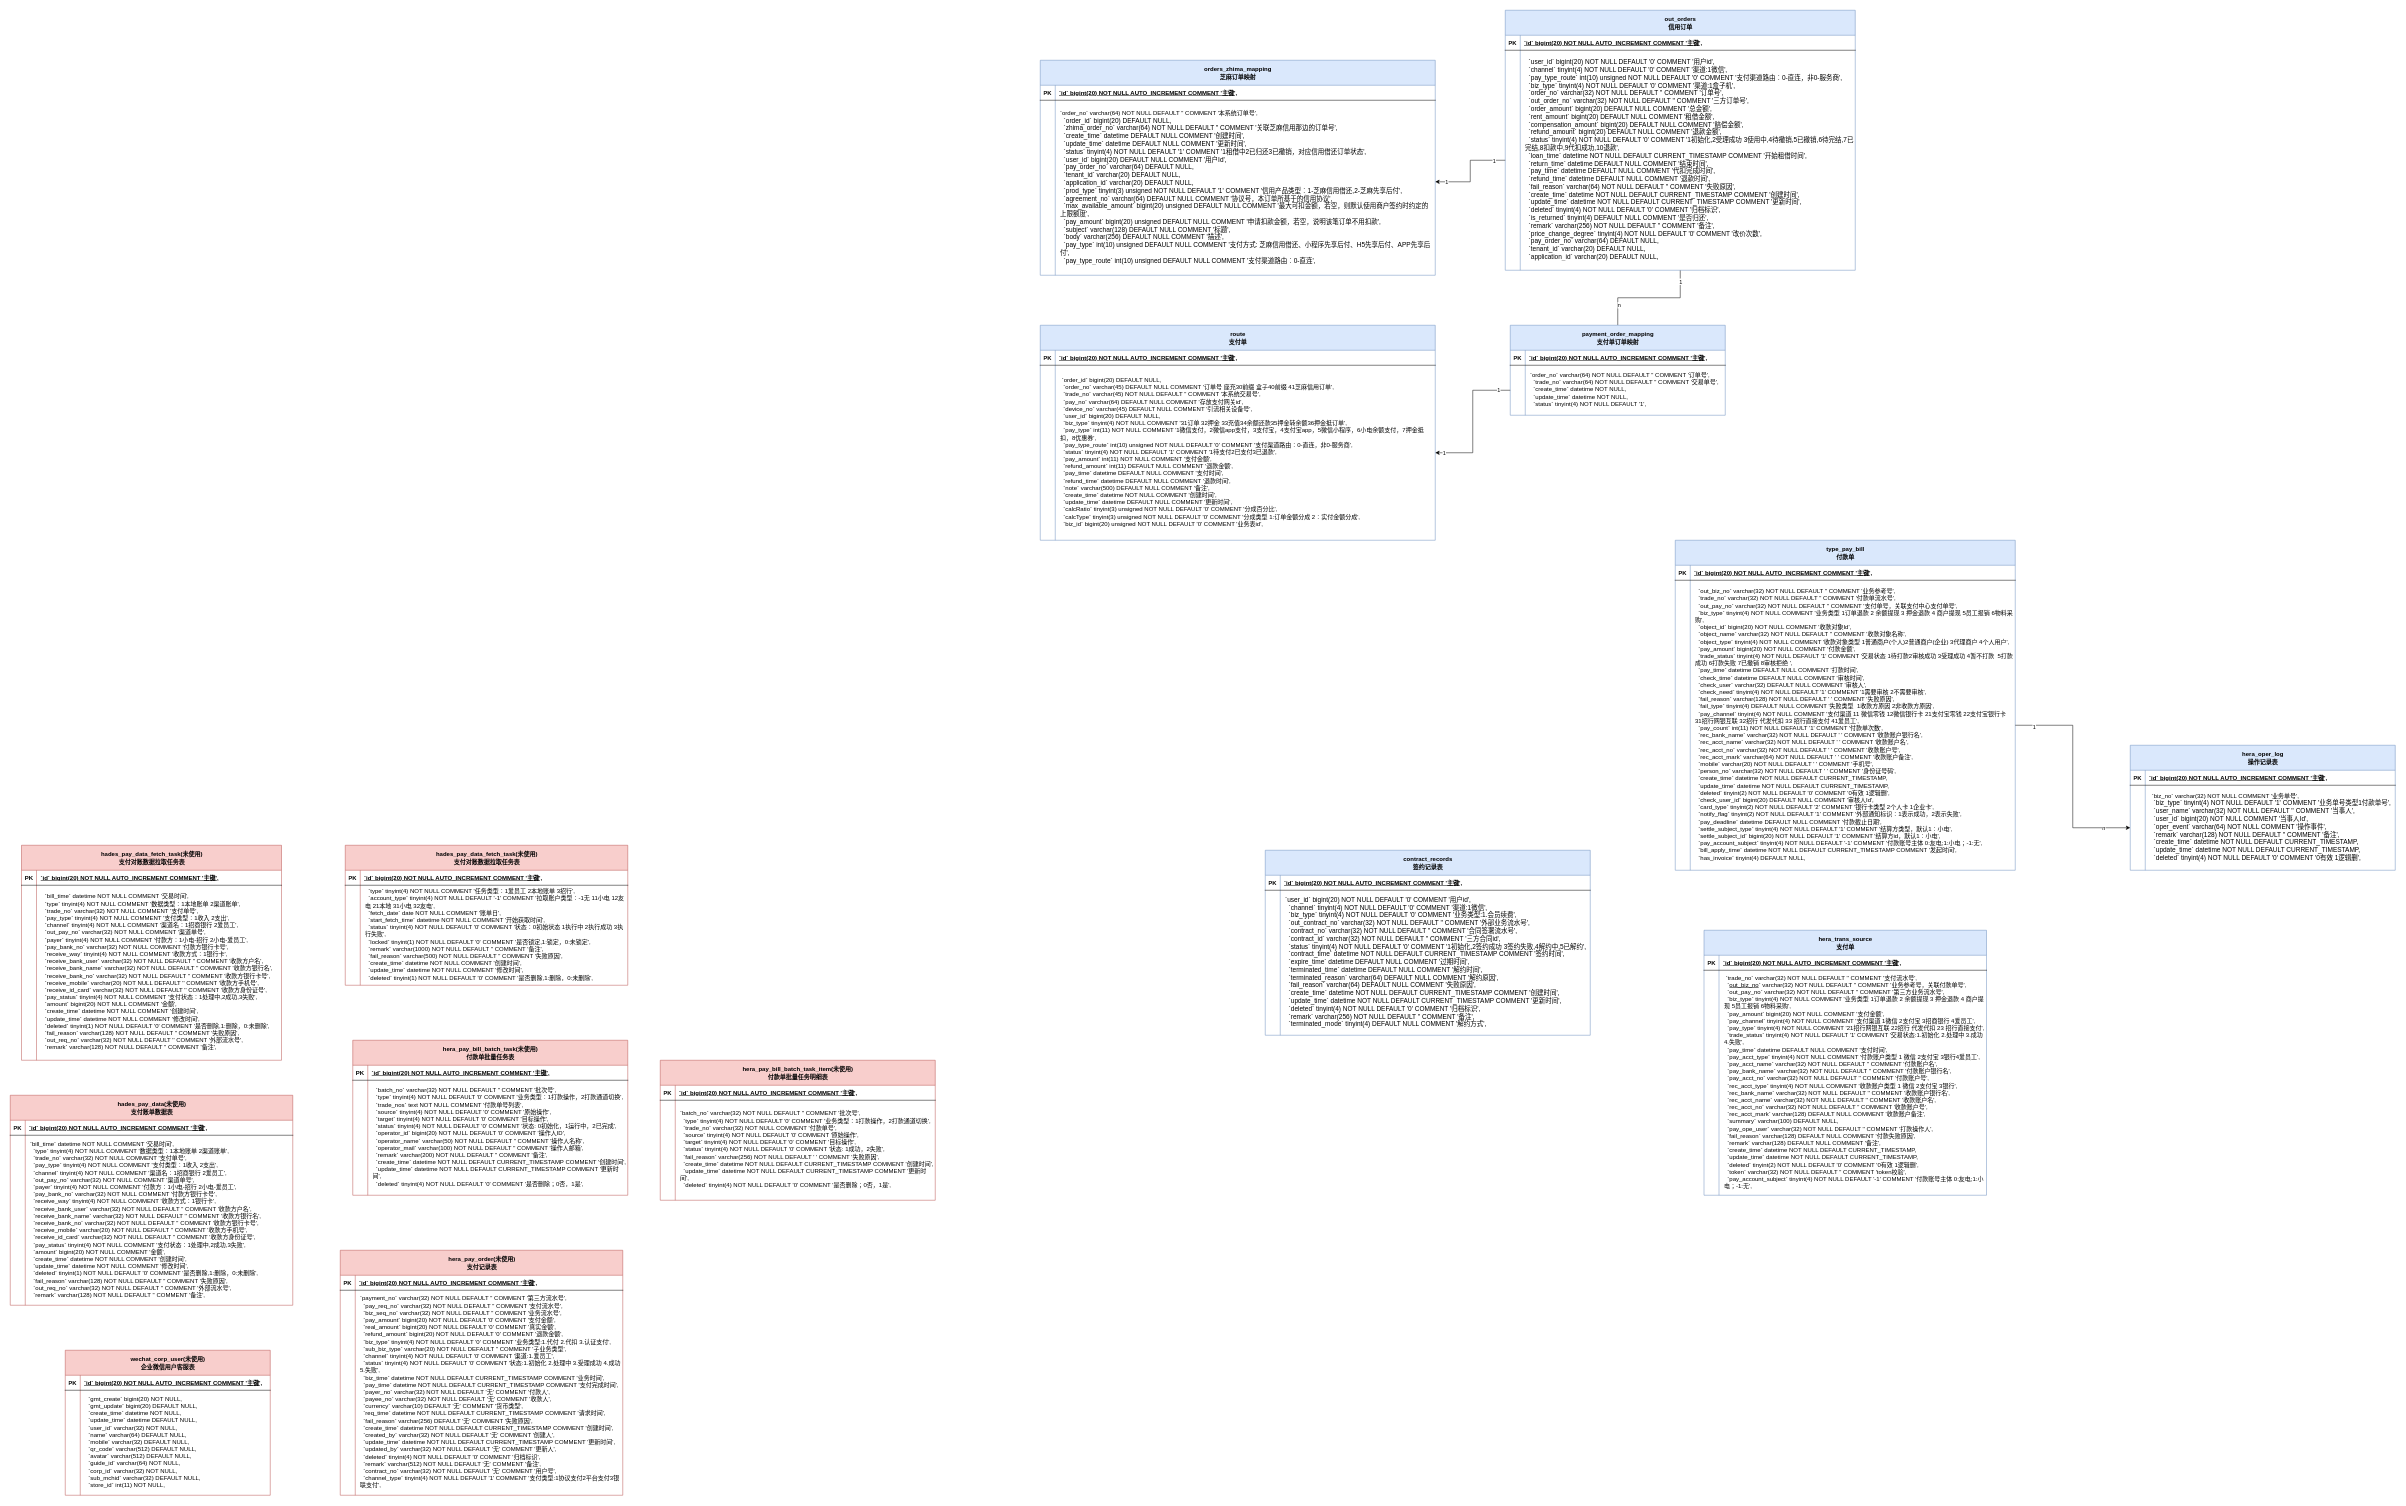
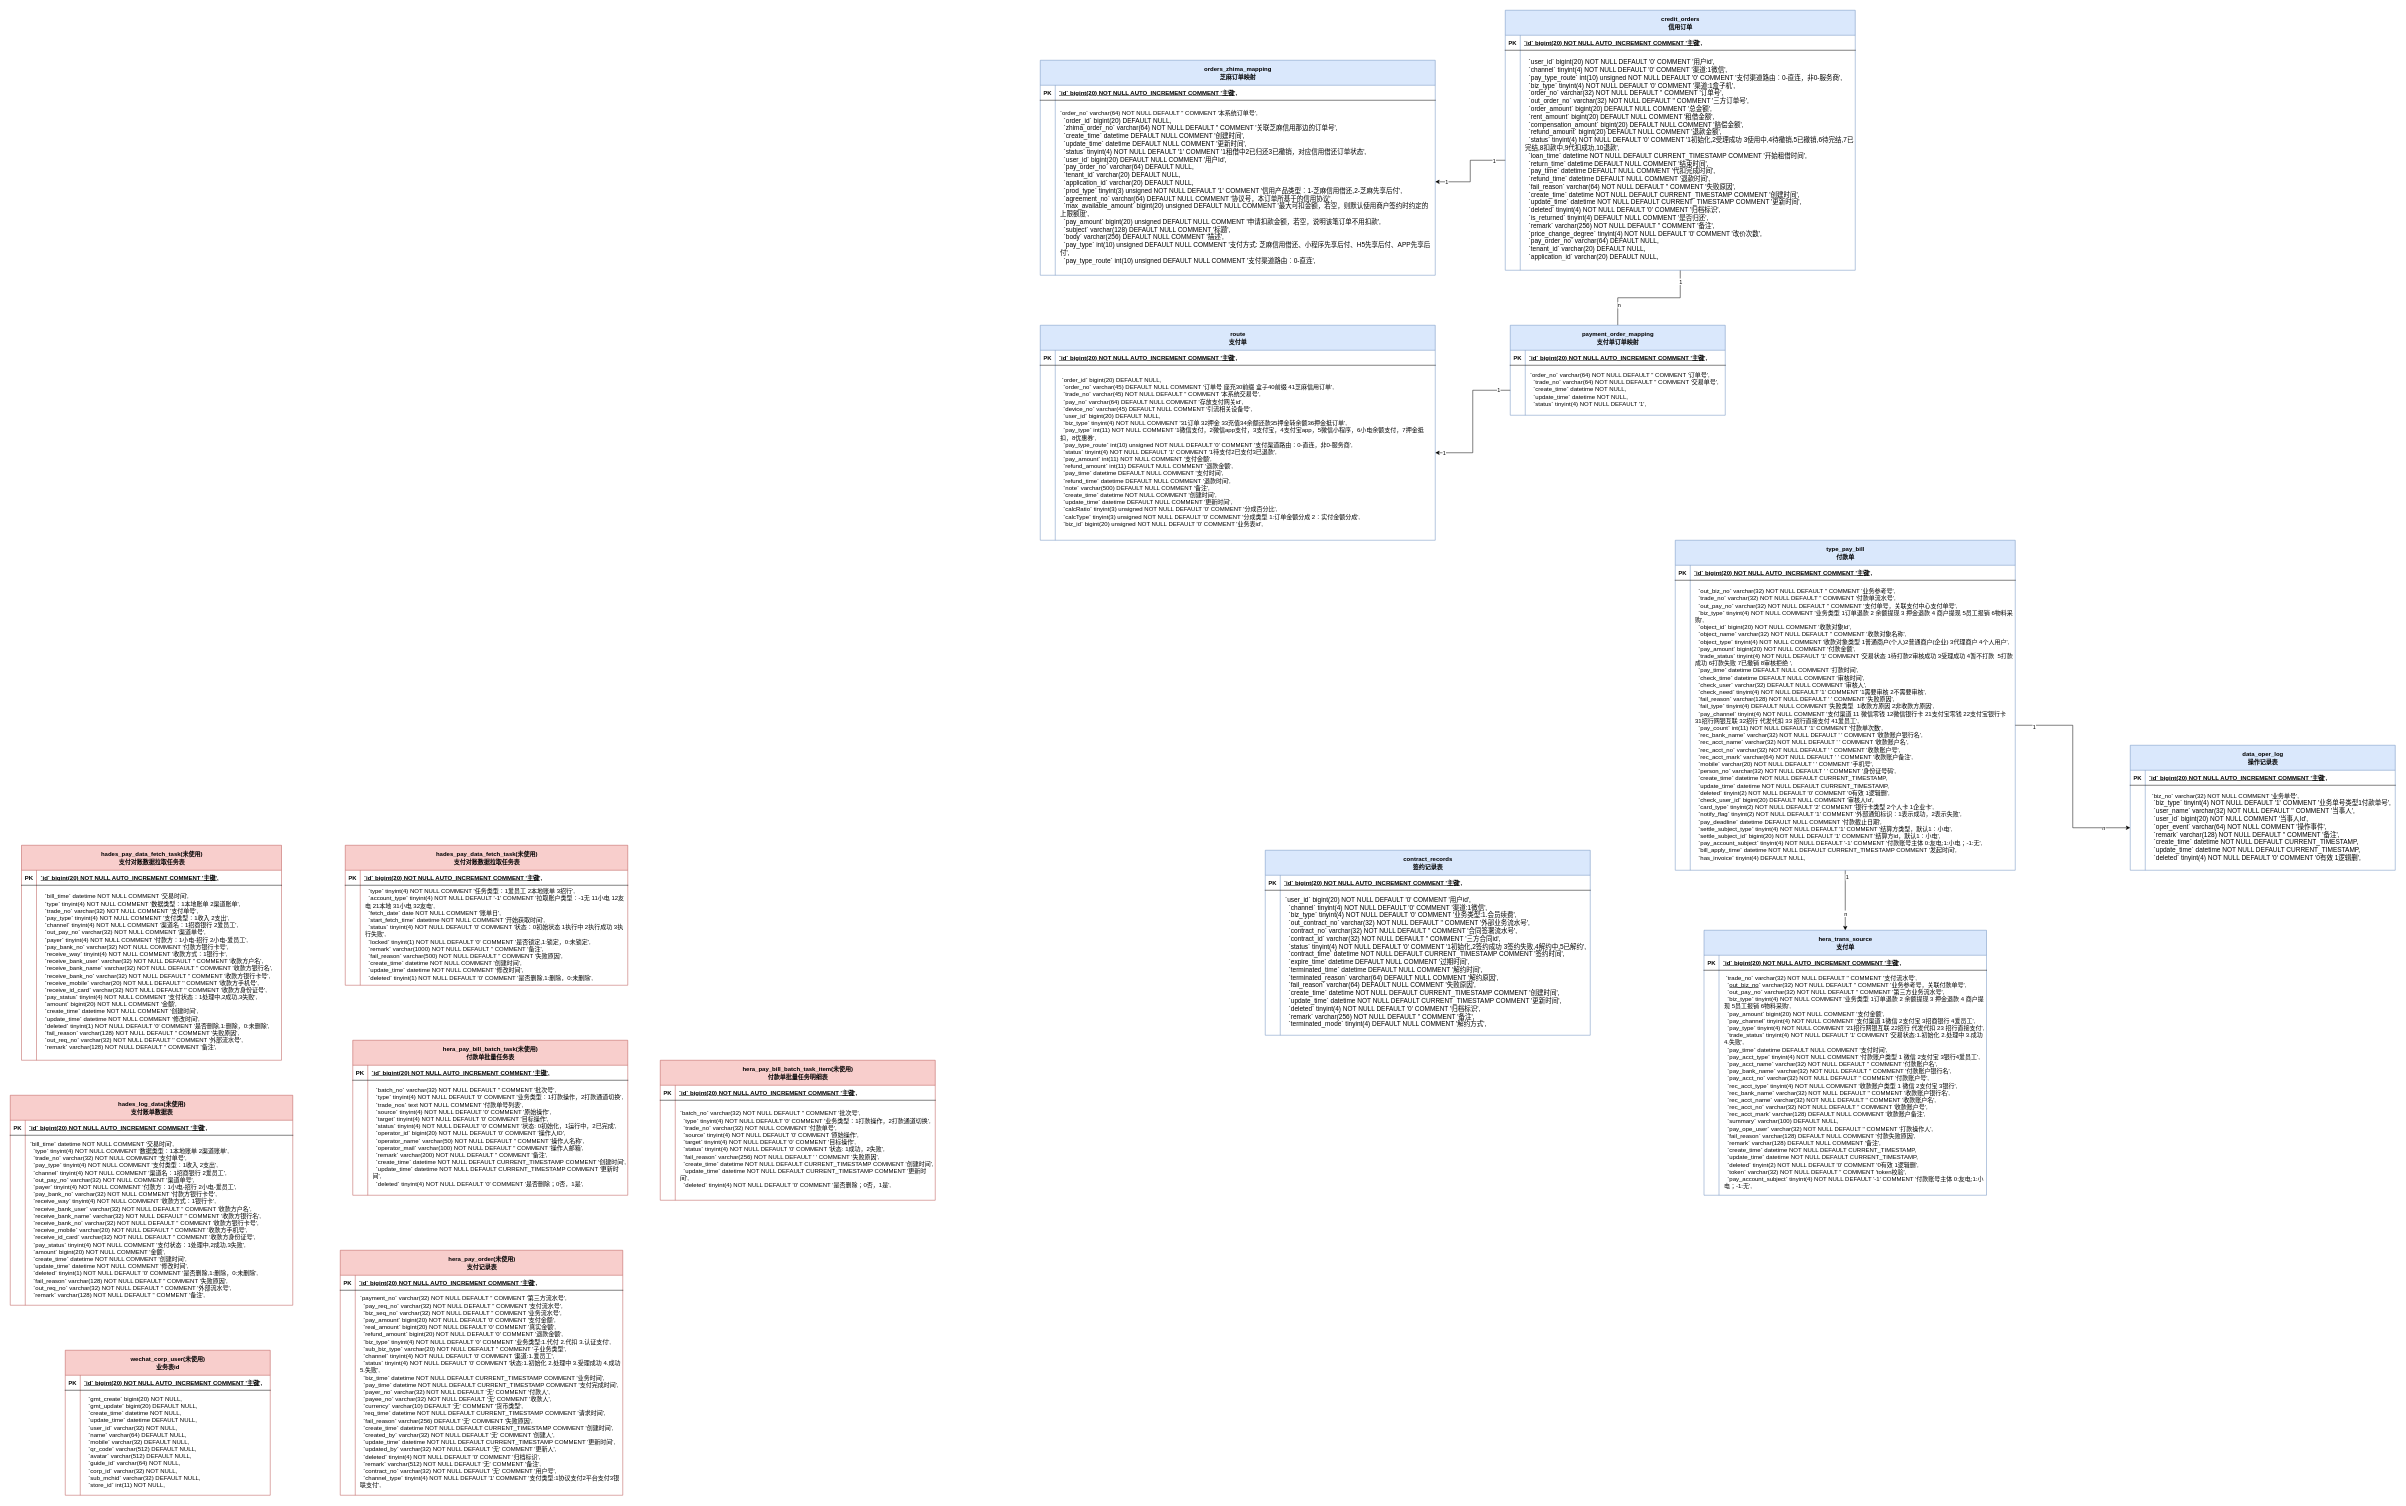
- <mxCell id="5" value="out_orders&lt;br&gt;信用订单&lt;br&gt;" style="shape=table;startSize=50;container=1;collapsible=1;childLayout=tableLayout;fixedRows=1;rowLines=0;fontStyle=1;align=center;resizeLast=1;html=1;fillColor=#dae8fc;strokeColor=#6c8ebf;" vertex="1" parent="1"><mxGeometry x="3010" y="20" width="700" height="520" as="geometry" /></mxCell>
+ <mxCell id="5" value="credit_orders&lt;br&gt;信用订单&lt;br&gt;" style="shape=table;startSize=50;container=1;collapsible=1;childLayout=tableLayout;fixedRows=1;rowLines=0;fontStyle=1;align=center;resizeLast=1;html=1;fillColor=#dae8fc;strokeColor=#6c8ebf;" vertex="1" parent="1"><mxGeometry x="3010" y="20" width="700" height="520" as="geometry" /></mxCell>
- <mxCell id="46" value="hera_oper_log&lt;br&gt;操作记录表" style="shape=table;startSize=50;container=1;collapsible=1;childLayout=tableLayout;fixedRows=1;rowLines=0;fontStyle=1;align=center;resizeLast=1;html=1;fillColor=#dae8fc;strokeColor=#6c8ebf;" vertex="1" parent="1"><mxGeometry x="4260" y="1490" width="530" height="250" as="geometry" /></mxCell>
+ <mxCell id="46" value="data_oper_log&lt;br&gt;操作记录表" style="shape=table;startSize=50;container=1;collapsible=1;childLayout=tableLayout;fixedRows=1;rowLines=0;fontStyle=1;align=center;resizeLast=1;html=1;fillColor=#dae8fc;strokeColor=#6c8ebf;" vertex="1" parent="1"><mxGeometry x="4260" y="1490" width="530" height="250" as="geometry" /></mxCell>
+ <mxCell id="67" style="edgeStyle=orthogonalEdgeStyle;rounded=0;orthogonalLoop=1;jettySize=auto;html=1;entryX=0.5;entryY=0;entryDx=0;entryDy=0;" edge="1" parent="1" source="70" target="105"><mxGeometry relative="1" as="geometry" /></mxCell>
+ <mxCell id="68" value="1" style="edgeLabel;html=1;align=center;verticalAlign=middle;resizable=0;points=[];" vertex="1" connectable="0" parent="67"><mxGeometry x="-0.65" y="3" relative="1" as="geometry"><mxPoint y="-8" as="offset" /></mxGeometry></mxCell>
+ <mxCell id="69" value="n" style="edgeLabel;html=1;align=center;verticalAlign=middle;resizable=0;points=[];" vertex="1" connectable="0" parent="67"><mxGeometry x="0.425" relative="1" as="geometry"><mxPoint as="offset" /></mxGeometry></mxCell>
- <mxCell id="91" value="hades_pay_data(未使用)&lt;br&gt;支付账单数据表" style="shape=table;startSize=50;container=1;collapsible=1;childLayout=tableLayout;fixedRows=1;rowLines=0;fontStyle=1;align=center;resizeLast=1;html=1;fillColor=#f8cecc;strokeColor=#b85450;" vertex="1" parent="1"><mxGeometry x="20" y="2190" width="565" height="420" as="geometry" /></mxCell>
+ <mxCell id="91" value="hades_log_data(未使用)&lt;br&gt;支付账单数据表" style="shape=table;startSize=50;container=1;collapsible=1;childLayout=tableLayout;fixedRows=1;rowLines=0;fontStyle=1;align=center;resizeLast=1;html=1;fillColor=#f8cecc;strokeColor=#b85450;" vertex="1" parent="1"><mxGeometry x="20" y="2190" width="565" height="420" as="geometry" /></mxCell>
- <mxCell id="112" value="wechat_corp_user(未使用)&lt;br&gt;企业微信用户客服表" style="shape=table;startSize=50;container=1;collapsible=1;childLayout=tableLayout;fixedRows=1;rowLines=0;fontStyle=1;align=center;resizeLast=1;html=1;fillColor=#f8cecc;strokeColor=#b85450;" vertex="1" parent="1"><mxGeometry x="130" y="2700" width="410" height="290" as="geometry" /></mxCell>
+ <mxCell id="112" value="wechat_corp_user(未使用)&lt;br&gt;业务表id" style="shape=table;startSize=50;container=1;collapsible=1;childLayout=tableLayout;fixedRows=1;rowLines=0;fontStyle=1;align=center;resizeLast=1;html=1;fillColor=#f8cecc;strokeColor=#b85450;" vertex="1" parent="1"><mxGeometry x="130" y="2700" width="410" height="290" as="geometry" /></mxCell>
